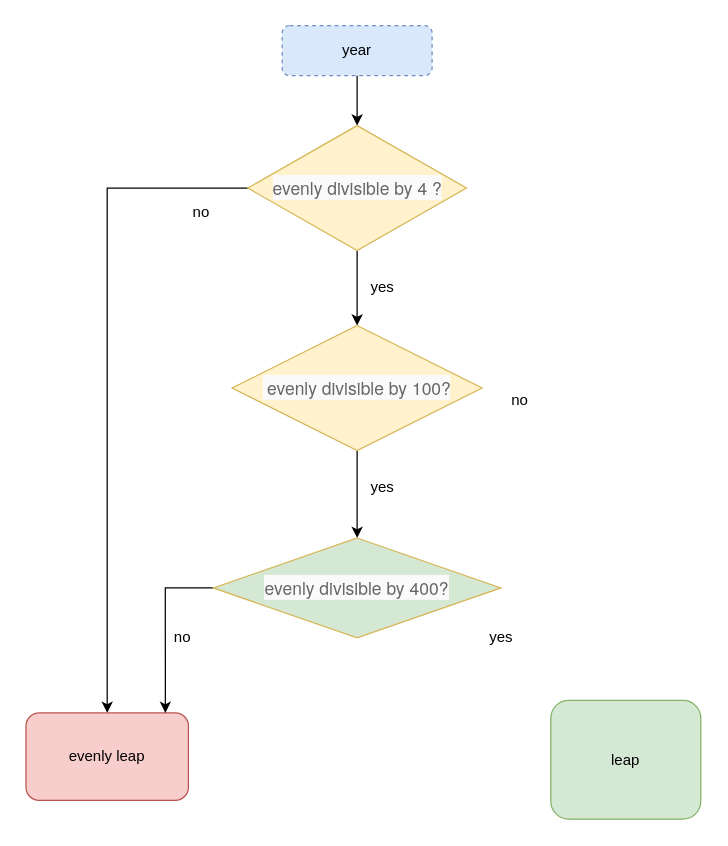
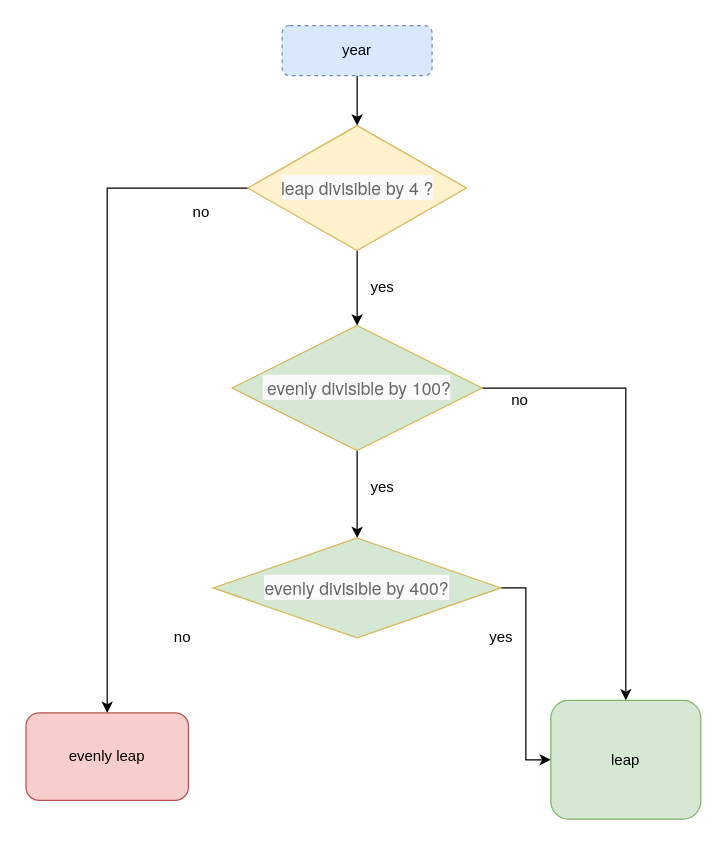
- <mxCell id="6" value="&lt;span style=&quot;color: rgb(102, 102, 102); font-family: Metropolis, &amp;quot;Avenir Next&amp;quot;, &amp;quot;Helvetica Neue&amp;quot;, Arial, sans-serif; font-size: 14px; text-align: start; background-color: rgb(250, 250, 250);&quot;&gt;evenly divisible by 4 ?&lt;/span&gt;" style="rhombus;whiteSpace=wrap;html=1;fillColor=#fff2cc;strokeColor=#d6b656;" vertex="1" parent="1"><mxGeometry x="197.5" y="100" width="175" height="100" as="geometry" /></mxCell>
+ <mxCell id="6" value="&lt;span style=&quot;color: rgb(102, 102, 102); font-family: Metropolis, &amp;quot;Avenir Next&amp;quot;, &amp;quot;Helvetica Neue&amp;quot;, Arial, sans-serif; font-size: 14px; text-align: start; background-color: rgb(250, 250, 250);&quot;&gt;leap divisible by 4 ?&lt;/span&gt;" style="rhombus;whiteSpace=wrap;html=1;fillColor=#fff2cc;strokeColor=#d6b656;" vertex="1" parent="1"><mxGeometry x="197.5" y="100" width="175" height="100" as="geometry" /></mxCell>
- <mxCell id="10" value="&lt;span style=&quot;color: rgb(102, 102, 102); font-family: Metropolis, &amp;quot;Avenir Next&amp;quot;, &amp;quot;Helvetica Neue&amp;quot;, Arial, sans-serif; font-size: 14px; text-align: start; background-color: rgb(250, 250, 250);&quot;&gt;&amp;nbsp;evenly divisible by 100?&lt;/span&gt;" style="rhombus;whiteSpace=wrap;html=1;fillColor=#fff2cc;strokeColor=#d6b656;" vertex="1" parent="1"><mxGeometry x="185" y="260" width="200" height="100" as="geometry" /></mxCell>
+ <mxCell id="10" value="&lt;span style=&quot;color: rgb(102, 102, 102); font-family: Metropolis, &amp;quot;Avenir Next&amp;quot;, &amp;quot;Helvetica Neue&amp;quot;, Arial, sans-serif; font-size: 14px; text-align: start; background-color: rgb(250, 250, 250);&quot;&gt;&amp;nbsp;evenly divisible by 100?&lt;/span&gt;" style="rhombus;whiteSpace=wrap;html=1;fillColor=#d5e8d4;strokeColor=#d6b656;" vertex="1" parent="1"><mxGeometry x="185" y="260" width="200" height="100" as="geometry" /></mxCell>
+ <mxCell id="9" style="edgeStyle=orthogonalEdgeStyle;rounded=0;orthogonalLoop=1;jettySize=auto;html=1;" edge="1" parent="1" source="10" target="14"><mxGeometry relative="1" as="geometry" /></mxCell>
- <mxCell id="11" style="edgeStyle=orthogonalEdgeStyle;rounded=0;orthogonalLoop=1;jettySize=auto;html=1;entryX=0.858;entryY=0;entryDx=0;entryDy=0;entryPerimeter=0;" edge="1" parent="1" source="13" target="7"><mxGeometry relative="1" as="geometry" /></mxCell>
+ <mxCell id="12" style="edgeStyle=orthogonalEdgeStyle;rounded=0;orthogonalLoop=1;jettySize=auto;html=1;entryX=0;entryY=0.5;entryDx=0;entryDy=0;" edge="1" parent="1" source="13" target="14"><mxGeometry relative="1" as="geometry" /></mxCell>
